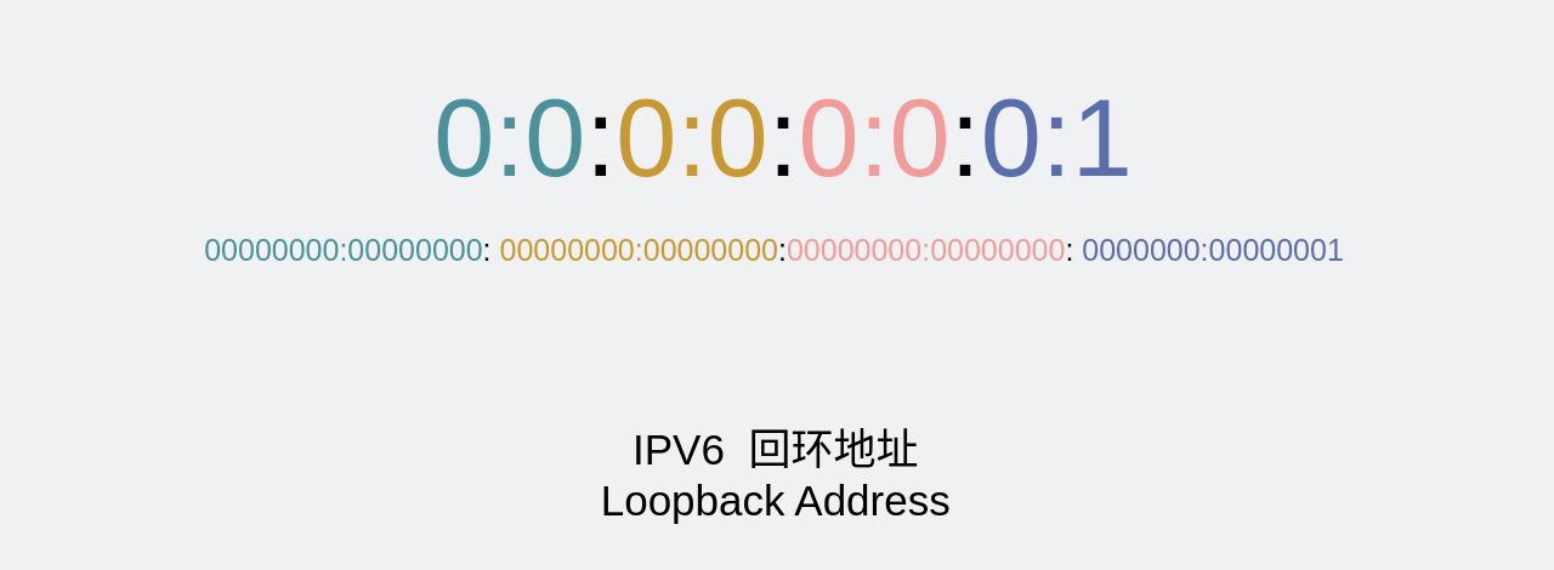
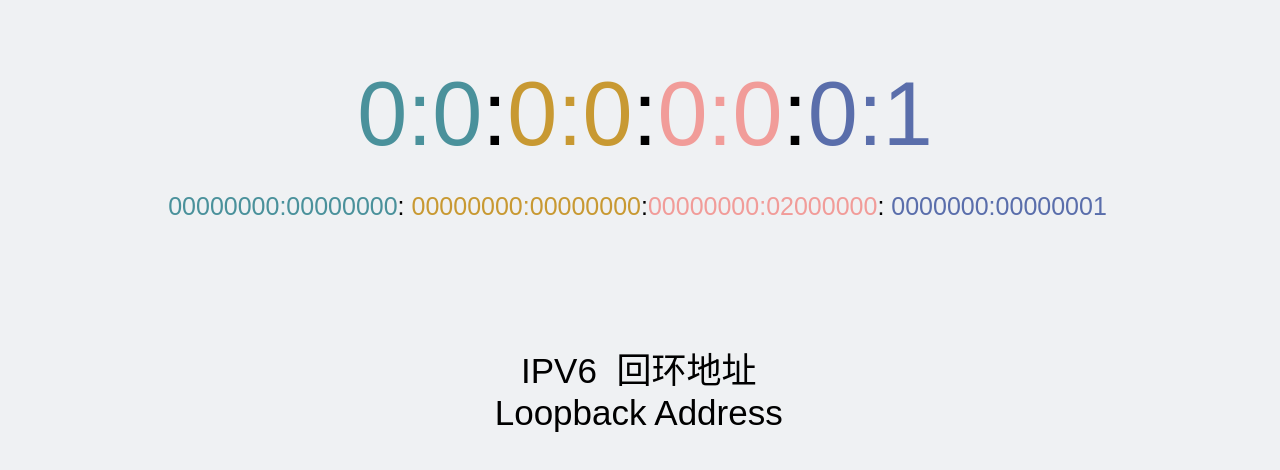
- <mxCell id="3" value="&lt;font style=&quot;background-color: rgb(239 , 241 , 243) ; font-size: 10px&quot;&gt;&lt;span style=&quot;color: rgb(74 , 145 , 155) ; font-size: 10px&quot;&gt;00000000&lt;/span&gt;&lt;font color=&quot;#4a919b&quot; style=&quot;font-size: 10px&quot;&gt;:00000000&lt;/font&gt;:&lt;span style=&quot;color: rgb(200 , 153 , 50) ; font-size: 10px&quot;&gt;&amp;nbsp;00000000:&lt;/span&gt;&lt;font color=&quot;#c89932&quot; style=&quot;font-size: 10px&quot;&gt;00000000&lt;/font&gt;:&lt;font color=&quot;#f19c99&quot; style=&quot;font-size: 10px&quot;&gt;00000000:&lt;/font&gt;&lt;span style=&quot;color: rgb(241 , 156 , 153) ; font-size: 10px&quot;&gt;00000000&lt;/span&gt;:&lt;span style=&quot;color: rgb(90 , 110 , 171) ; font-size: 10px&quot;&gt;&amp;nbsp;0000000:&lt;/span&gt;&lt;font color=&quot;#5a6eab&quot; style=&quot;font-size: 10px&quot;&gt;00000001&lt;/font&gt;&lt;/font&gt;" style="text;html=1;strokeColor=none;fillColor=none;align=center;verticalAlign=middle;whiteSpace=wrap;rounded=0;" parent="1" vertex="1"><mxGeometry x="20" y="70" width="470" height="24" as="geometry" /></mxCell>
+ <mxCell id="3" value="&lt;font style=&quot;background-color: rgb(239 , 241 , 243) ; font-size: 10px&quot;&gt;&lt;span style=&quot;color: rgb(74 , 145 , 155) ; font-size: 10px&quot;&gt;00000000&lt;/span&gt;&lt;font color=&quot;#4a919b&quot; style=&quot;font-size: 10px&quot;&gt;:00000000&lt;/font&gt;:&lt;span style=&quot;color: rgb(200 , 153 , 50) ; font-size: 10px&quot;&gt;&amp;nbsp;00000000:&lt;/span&gt;&lt;font color=&quot;#c89932&quot; style=&quot;font-size: 10px&quot;&gt;00000000&lt;/font&gt;:&lt;font color=&quot;#f19c99&quot; style=&quot;font-size: 10px&quot;&gt;00000000:&lt;/font&gt;&lt;span style=&quot;color: rgb(241 , 156 , 153) ; font-size: 10px&quot;&gt;02000000&lt;/span&gt;:&lt;span style=&quot;color: rgb(90 , 110 , 171) ; font-size: 10px&quot;&gt;&amp;nbsp;0000000:&lt;/span&gt;&lt;font color=&quot;#5a6eab&quot; style=&quot;font-size: 10px&quot;&gt;00000001&lt;/font&gt;&lt;/font&gt;" style="text;html=1;strokeColor=none;fillColor=none;align=center;verticalAlign=middle;whiteSpace=wrap;rounded=0;" parent="1" vertex="1"><mxGeometry x="20" y="70" width="470" height="24" as="geometry" /></mxCell>
